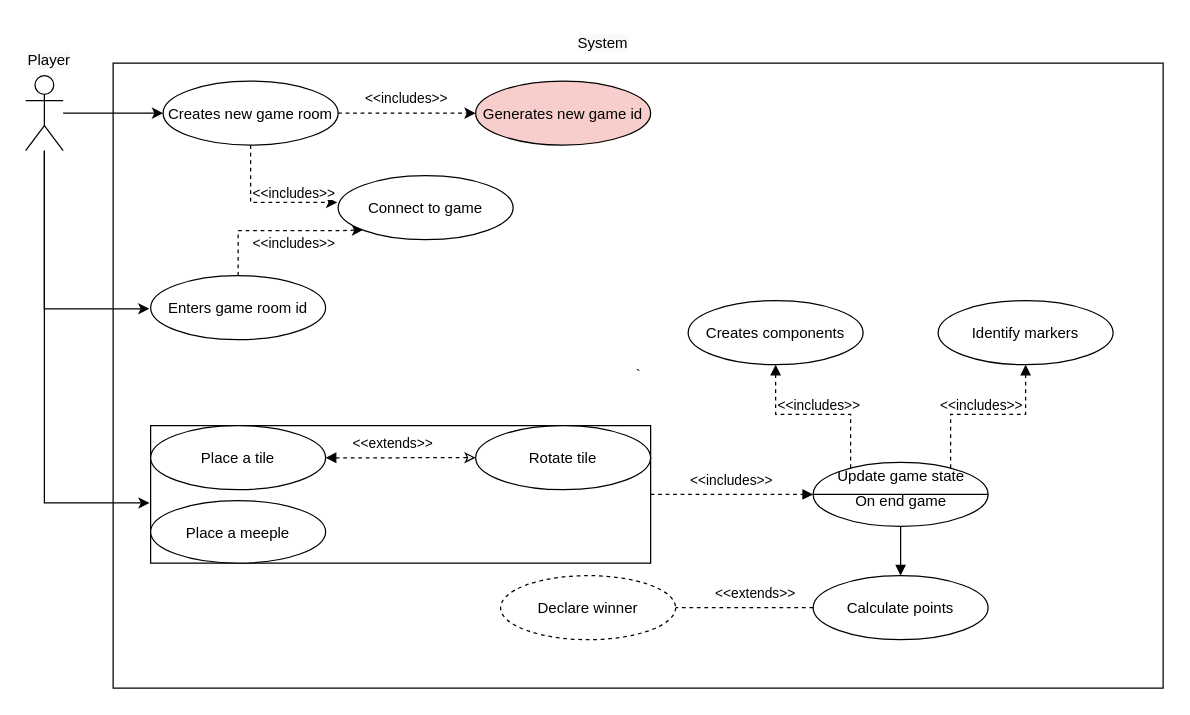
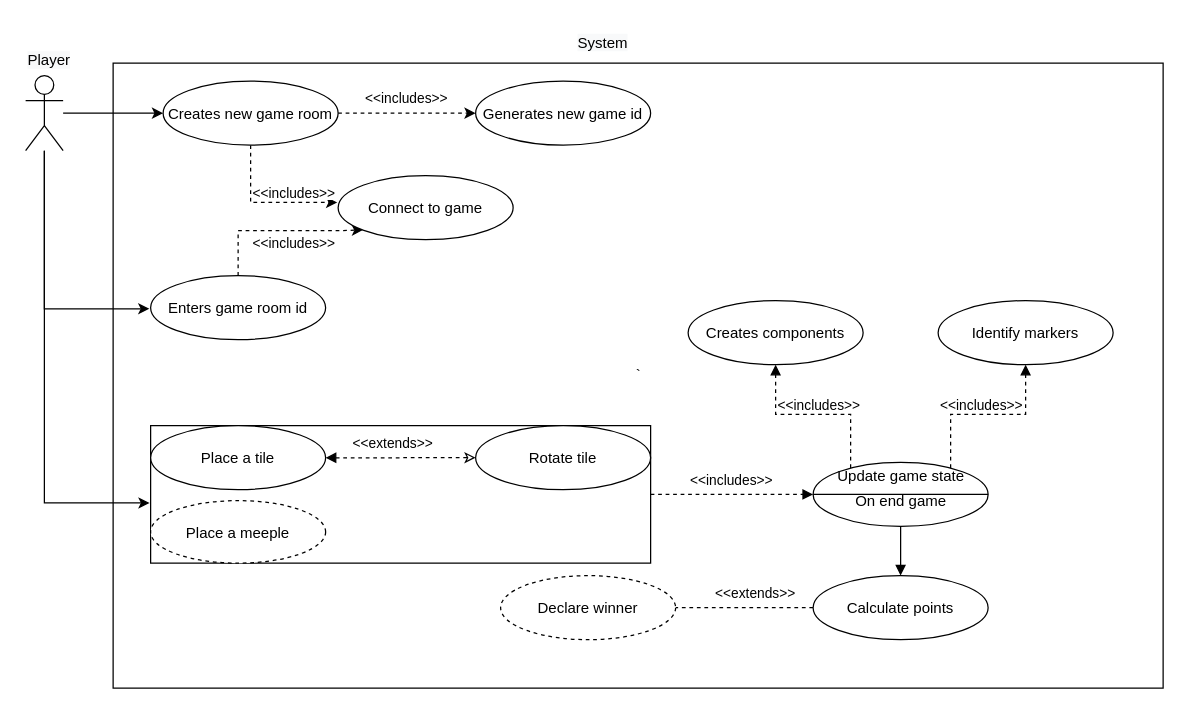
- <mxCell id="24" value="Generates new game id" style="ellipse;fillColor=#f8cecc;" parent="1" vertex="1"><mxGeometry x="380" y="64.38" width="140" height="51.25" as="geometry" /></mxCell>
+ <mxCell id="24" value="Generates new game id" style="ellipse;" parent="1" vertex="1"><mxGeometry x="380" y="64.38" width="140" height="51.25" as="geometry" /></mxCell>
- <mxCell id="21" value="Place a meeple" style="ellipse;" parent="1" vertex="1"><mxGeometry x="120" y="400" width="140" height="50" as="geometry" /></mxCell>
+ <mxCell id="21" value="Place a meeple" style="ellipse;dashed=1;" parent="1" vertex="1"><mxGeometry x="120" y="400" width="140" height="50" as="geometry" /></mxCell>
